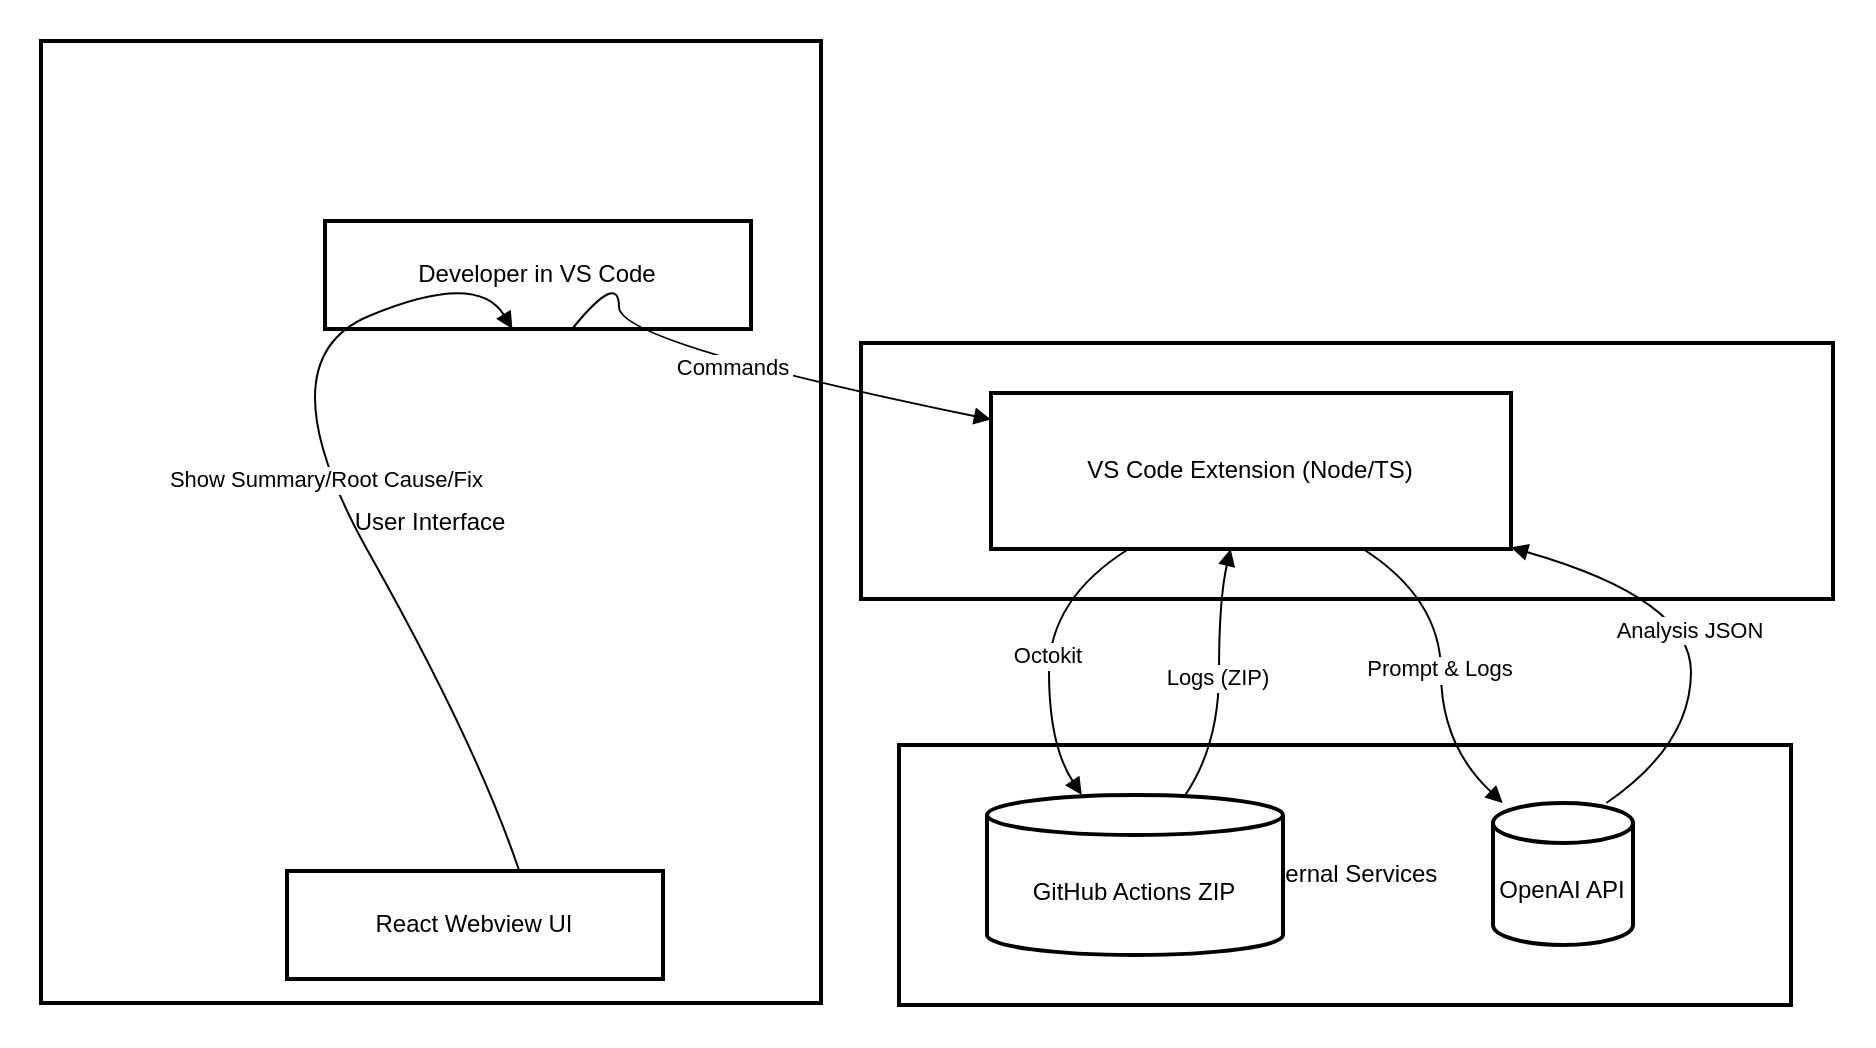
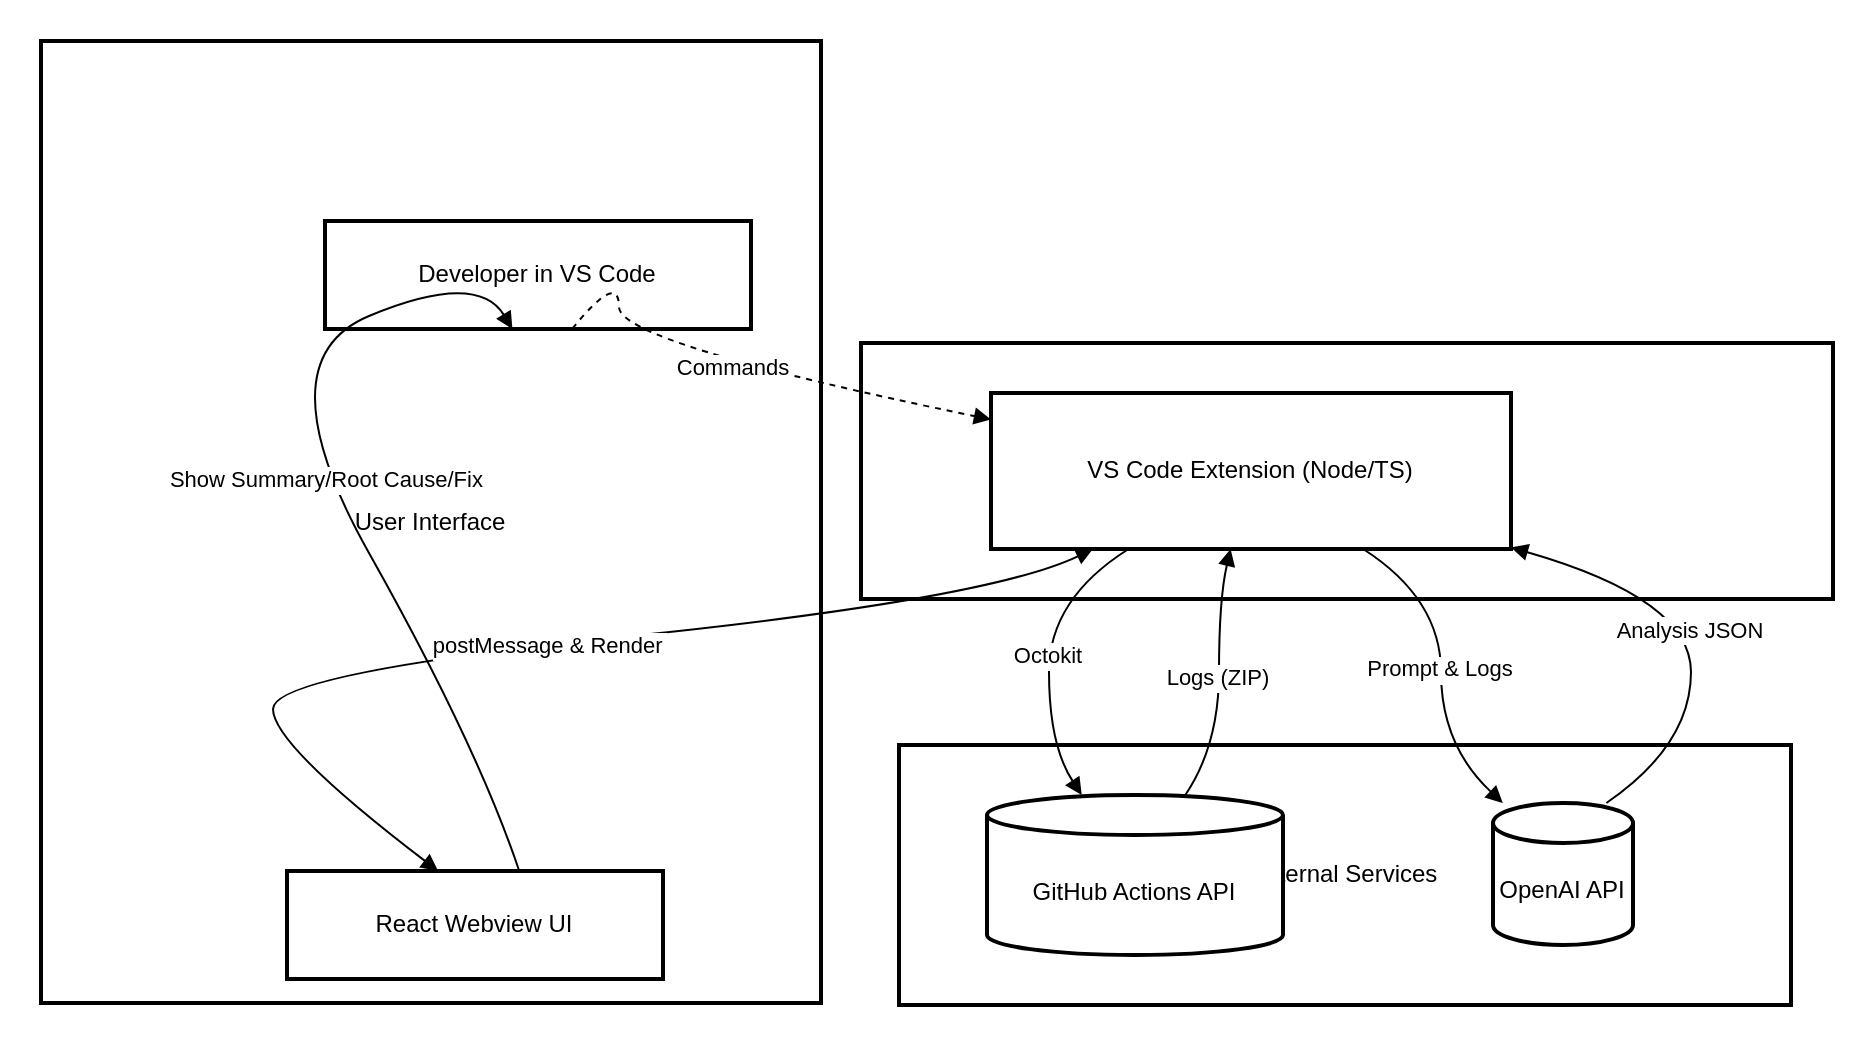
- <mxCell id="10" value="Commands" style="curved=1;startArrow=none;endArrow=block;exitX=0.58;exitY=1;entryX=0;entryY=0.17;rounded=0;" parent="1" source="5" target="7" edge="1"><mxGeometry relative="1" as="geometry"><Array as="points"><mxPoint x="309" y="135" /><mxPoint x="309" y="171" /></Array></mxGeometry></mxCell>
+ <mxCell id="10" value="Commands" style="curved=1;startArrow=none;endArrow=block;exitX=0.58;exitY=1;entryX=0;entryY=0.17;rounded=0;dashed=1;" parent="1" source="5" target="7" edge="1"><mxGeometry relative="1" as="geometry"><Array as="points"><mxPoint x="309" y="135" /><mxPoint x="309" y="171" /></Array></mxGeometry></mxCell>
+ <mxCell id="11" value="postMessage &amp; Render" style="curved=1;startArrow=block;endArrow=block;exitX=0.19;exitY=1.01;entryX=0.4;entryY=-0.01;rounded=0;" parent="1" source="7" target="6" edge="1"><mxGeometry relative="1" as="geometry"><Array as="points"><mxPoint x="494" y="299" /><mxPoint x="136" y="336" /><mxPoint x="136" y="372" /></Array></mxGeometry></mxCell>
- <mxCell id="8" value="GitHub Actions ZIP" style="shape=cylinder3;boundedLbl=1;backgroundOutline=1;size=10;strokeWidth=2;whiteSpace=wrap;" parent="1" vertex="1"><mxGeometry x="493" y="397" width="148" height="80" as="geometry" /></mxCell>
+ <mxCell id="8" value="GitHub Actions API" style="shape=cylinder3;boundedLbl=1;backgroundOutline=1;size=10;strokeWidth=2;whiteSpace=wrap;" parent="1" vertex="1"><mxGeometry x="493" y="397" width="148" height="80" as="geometry" /></mxCell>
